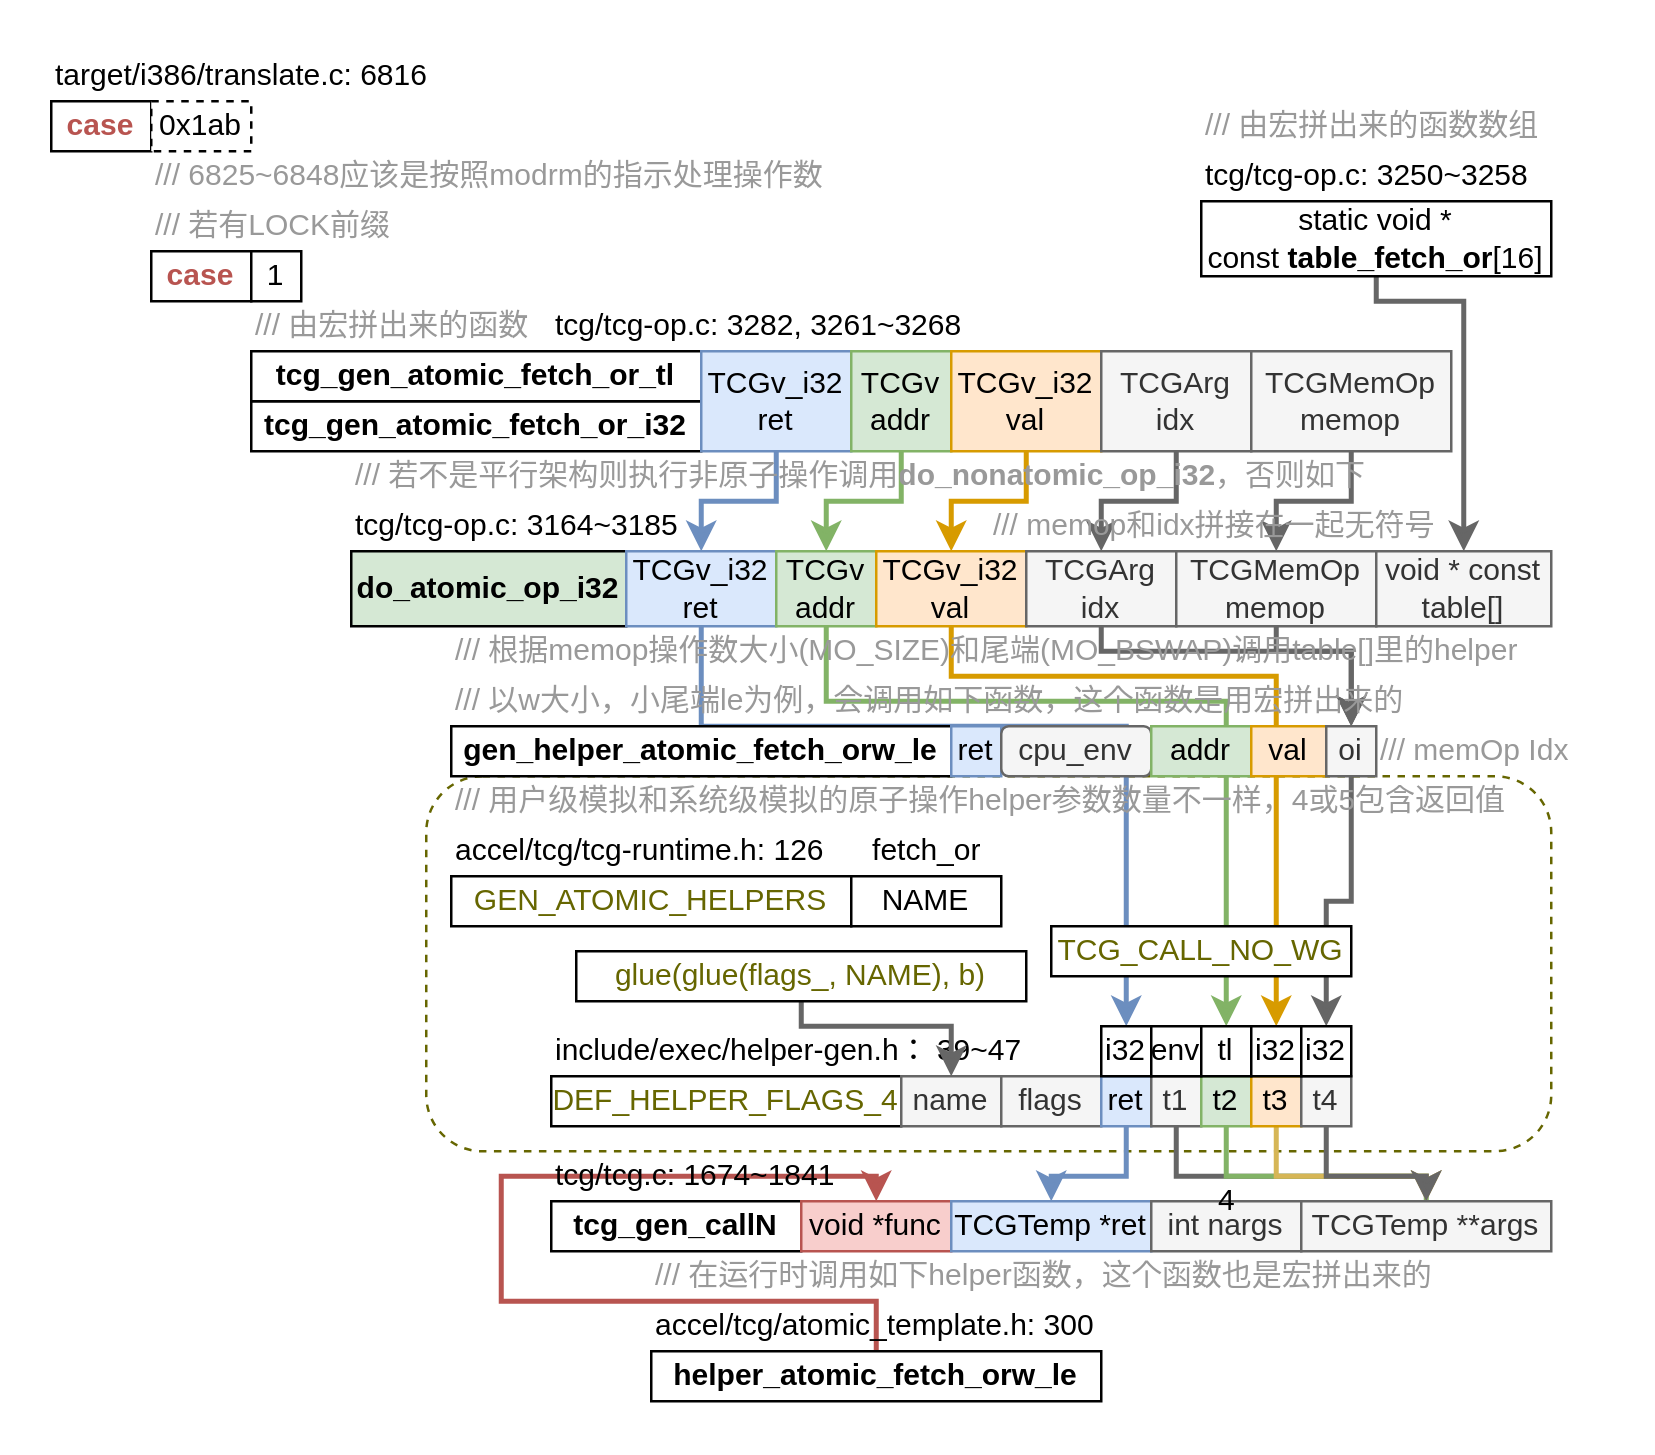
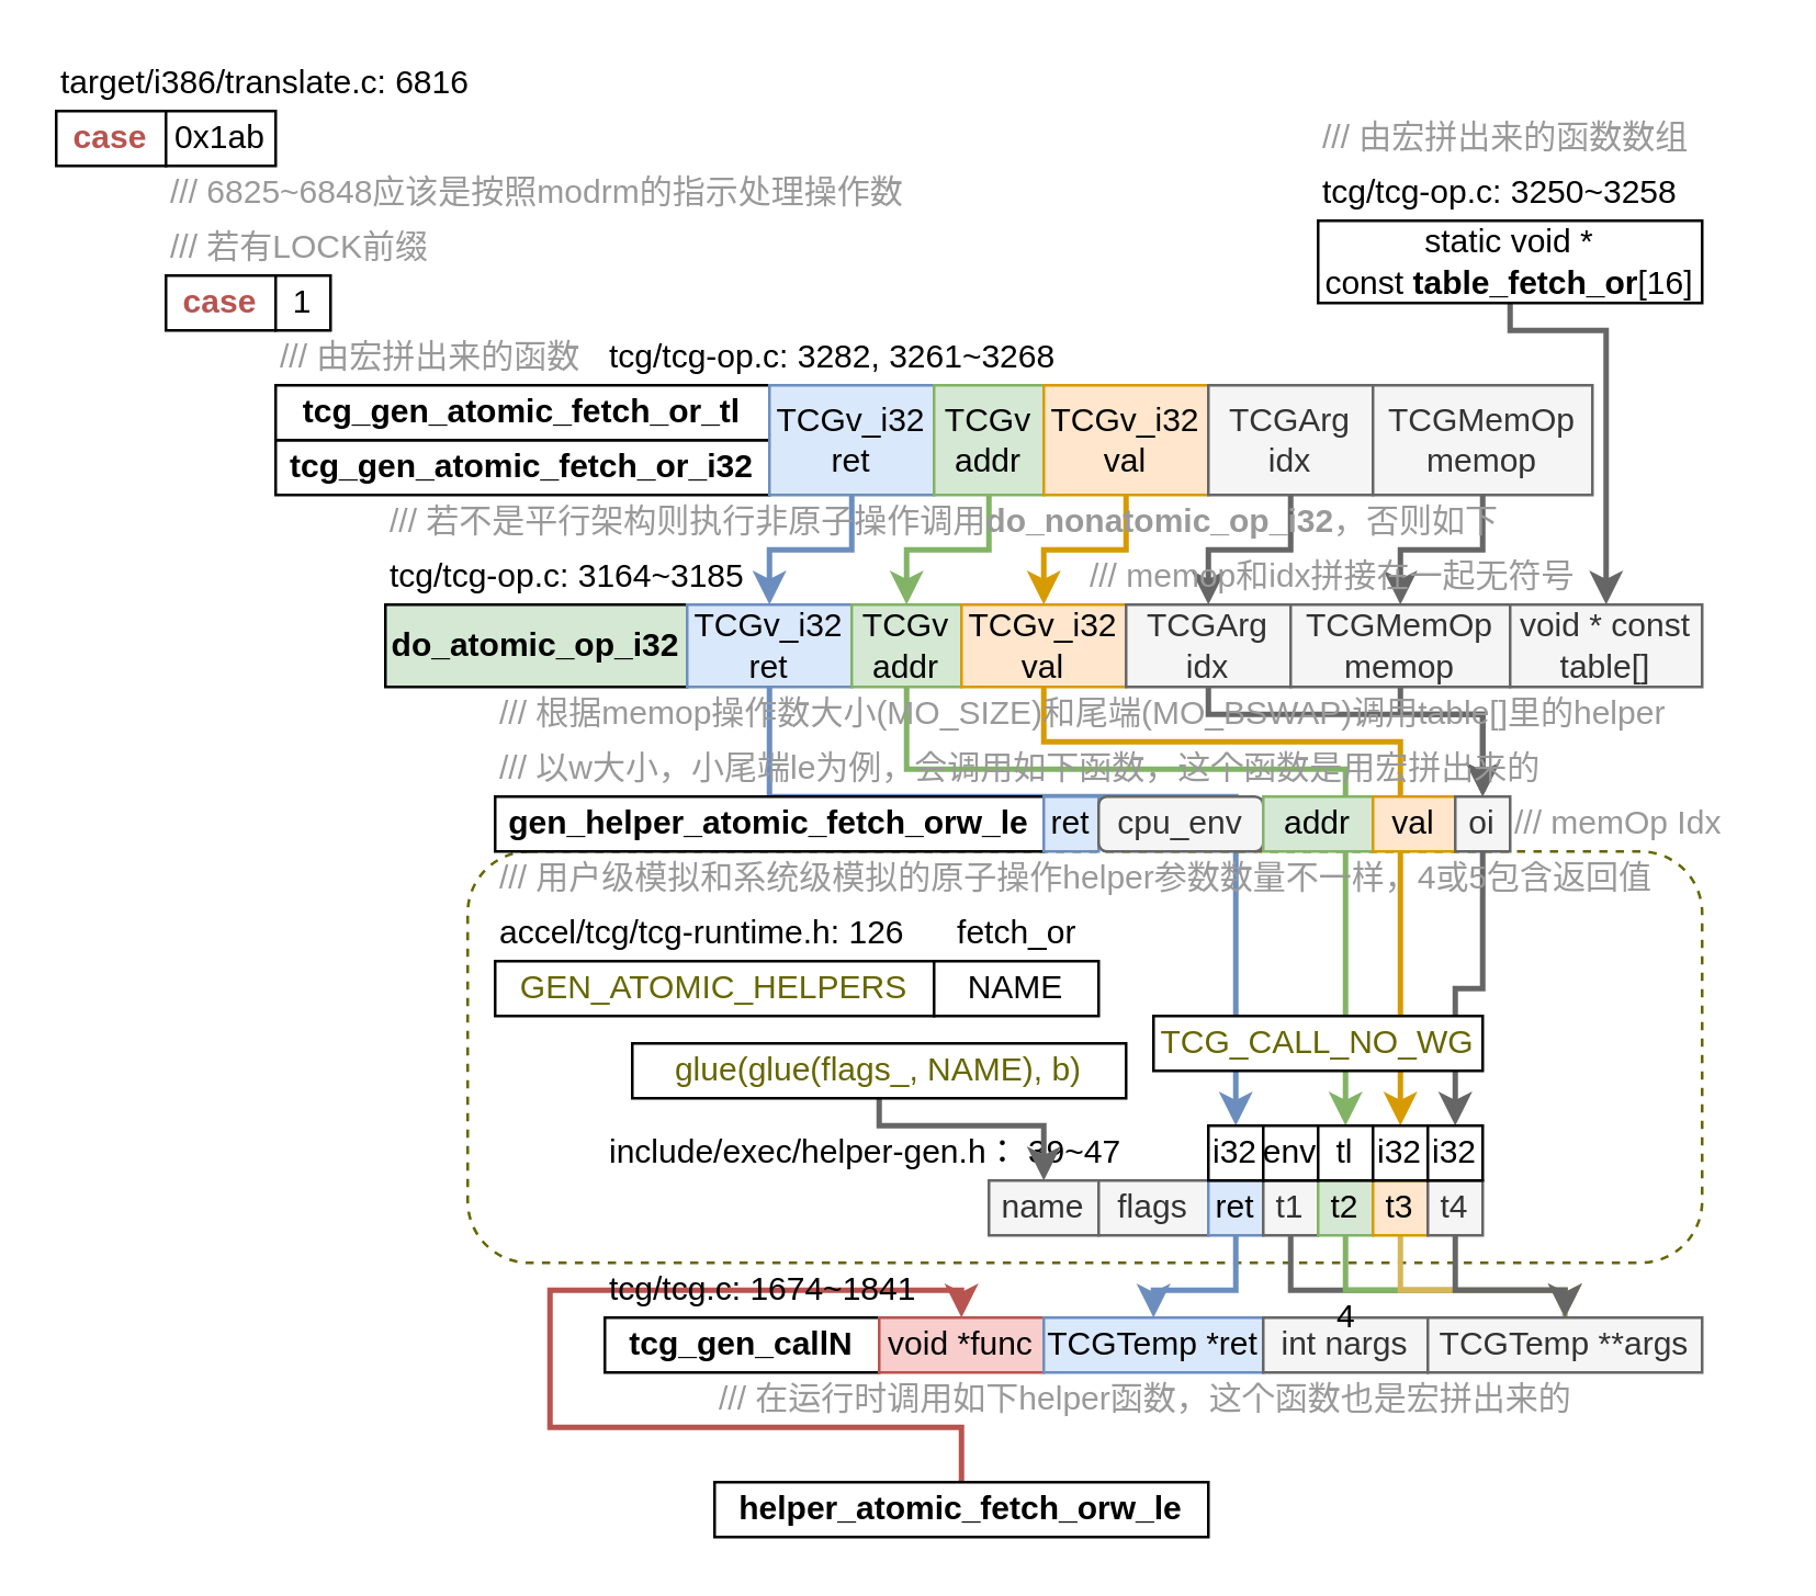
- <mxCell id="8" value="0x1ab" style="rounded=0;whiteSpace=wrap;html=1;dashed=1;" parent="1" vertex="1"><mxGeometry x="60" y="40" width="40" height="20" as="geometry" /></mxCell>
+ <mxCell id="8" value="0x1ab" style="rounded=0;whiteSpace=wrap;html=1;" parent="1" vertex="1"><mxGeometry x="60" y="40" width="40" height="20" as="geometry" /></mxCell>
- <mxCell id="49" value="&lt;font color=&quot;#666600&quot;&gt;DEF_HELPER_FLAGS_4&lt;/font&gt;" style="rounded=0;whiteSpace=wrap;html=1;" parent="1" vertex="1"><mxGeometry x="220" y="430" width="140" height="20" as="geometry" /></mxCell>
- <mxCell id="87" value="accel/tcg/atomic_template.h: 300" style="text;html=1;align=left;verticalAlign=middle;resizable=0;points=[];;autosize=1;" parent="1" vertex="1"><mxGeometry x="260" y="520" width="190" height="20" as="geometry" /></mxCell>
